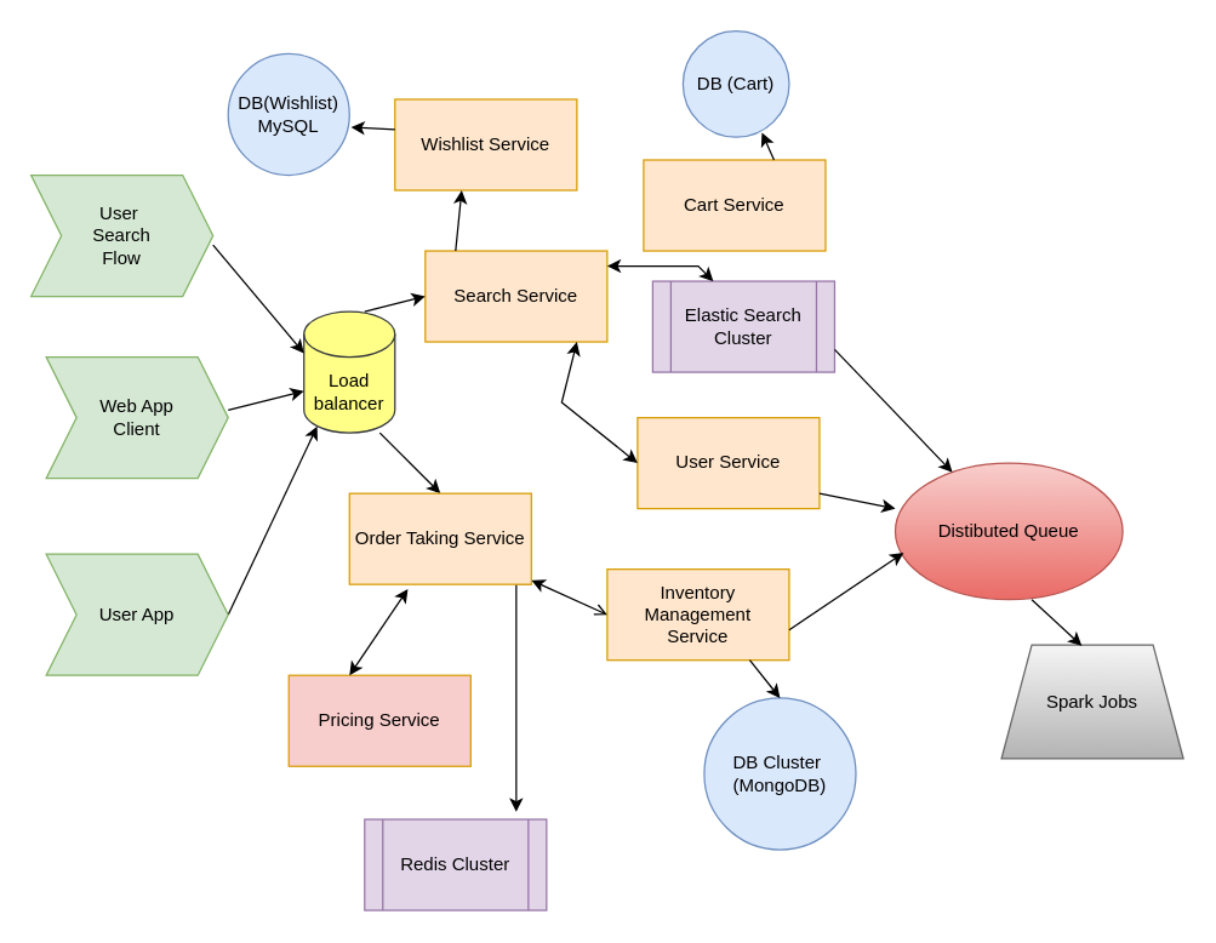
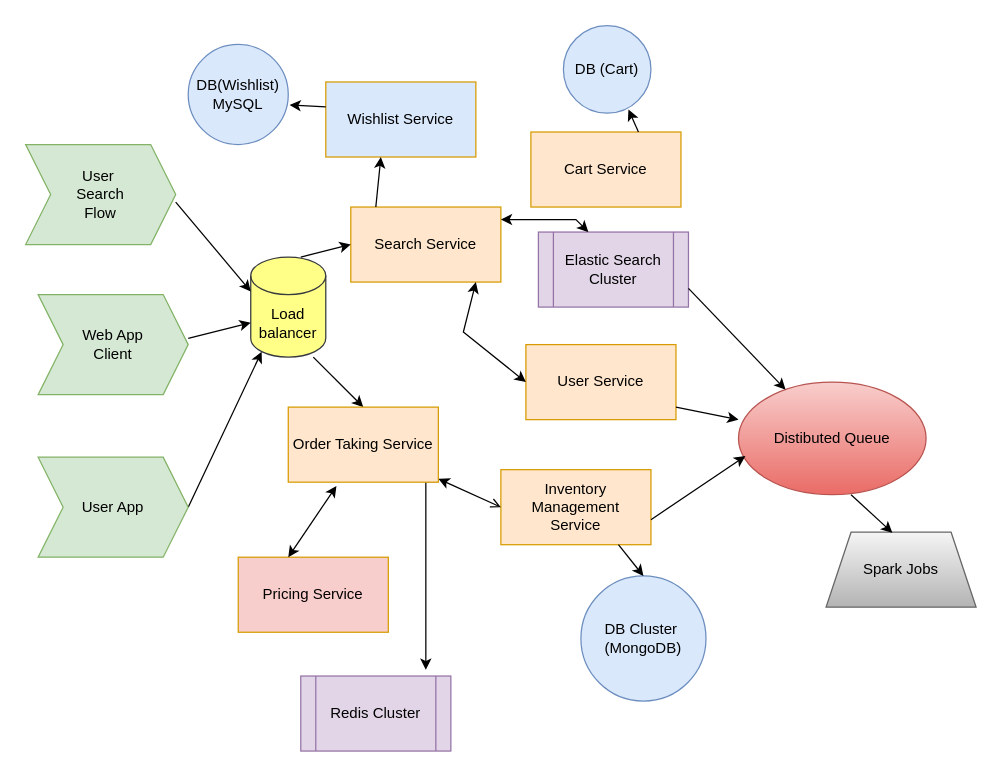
- <mxCell id="6" value="Wishlist Service" style="whiteSpace=wrap;html=1;align=center;treeFolding=1;treeMoving=1;newEdgeStyle={&quot;edgeStyle&quot;:&quot;elbowEdgeStyle&quot;,&quot;startArrow&quot;:&quot;none&quot;,&quot;endArrow&quot;:&quot;none&quot;};strokeColor=#d79b00;fillColor=#ffe6cc;" vertex="1" parent="1"><mxGeometry x="260" y="65" width="120" height="60" as="geometry" /></mxCell>
+ <mxCell id="6" value="Wishlist Service" style="whiteSpace=wrap;html=1;align=center;treeFolding=1;treeMoving=1;newEdgeStyle={&quot;edgeStyle&quot;:&quot;elbowEdgeStyle&quot;,&quot;startArrow&quot;:&quot;none&quot;,&quot;endArrow&quot;:&quot;none&quot;};strokeColor=#d79b00;fillColor=#dae8fc;" vertex="1" parent="1"><mxGeometry x="260" y="65" width="120" height="60" as="geometry" /></mxCell>
- <mxCell id="16" value="Spark Jobs" style="shape=trapezoid;perimeter=trapezoidPerimeter;whiteSpace=wrap;html=1;fixedSize=1;fillColor=#f5f5f5;gradientColor=#b3b3b3;strokeColor=#666666;" vertex="1" parent="1"><mxGeometry x="660" y="425" width="120" height="75" as="geometry" /></mxCell>
+ <mxCell id="16" value="Spark Jobs" style="shape=trapezoid;perimeter=trapezoidPerimeter;whiteSpace=wrap;html=1;fixedSize=1;fillColor=#f5f5f5;gradientColor=#b3b3b3;strokeColor=#666666;" vertex="1" parent="1"><mxGeometry x="660" y="425" width="120" height="60" as="geometry" /></mxCell>
